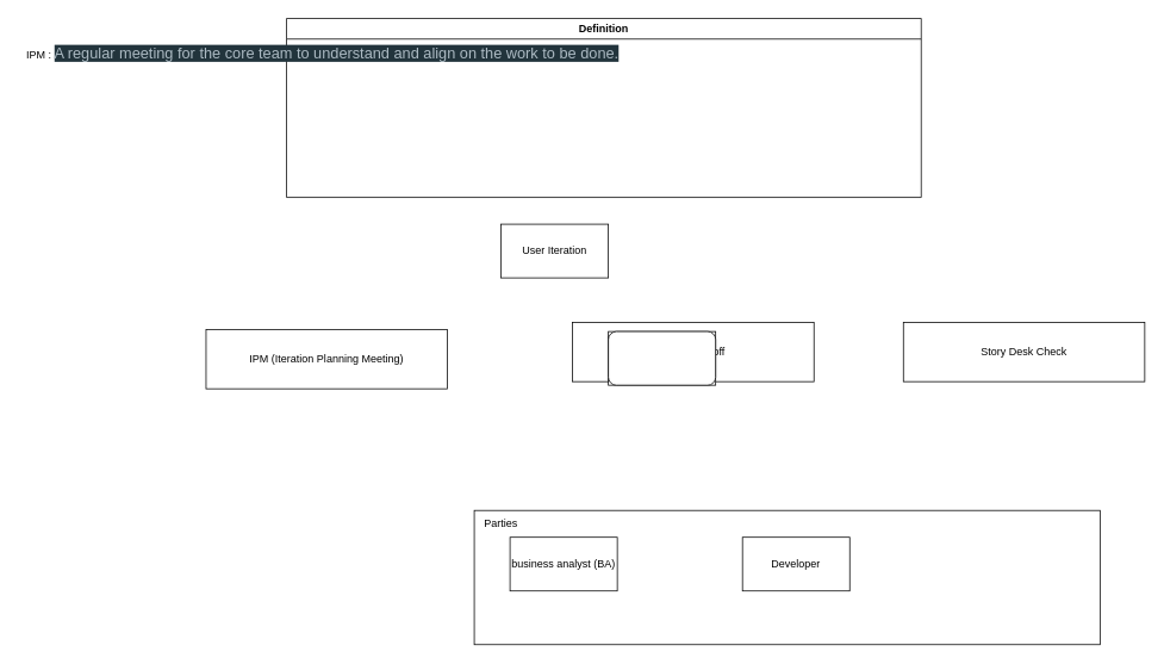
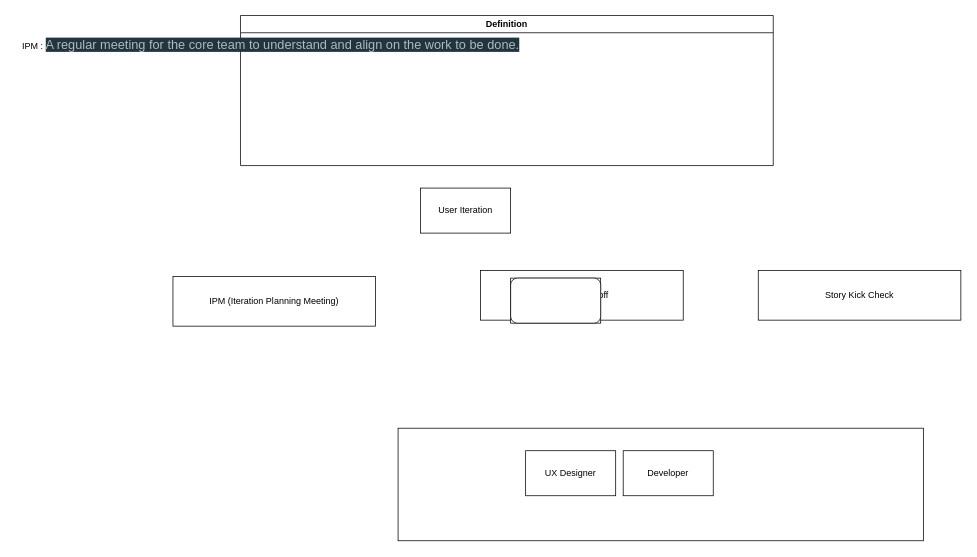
- <mxCell id="9" value="Story Desk Check" style="rounded=0;whiteSpace=wrap;html=1;" vertex="1" parent="1"><mxGeometry x="1010" y="360" width="270" height="66" as="geometry" /></mxCell>
+ <mxCell id="9" value="Story Kick Check" style="rounded=0;whiteSpace=wrap;html=1;" vertex="1" parent="1"><mxGeometry x="1010" y="360" width="270" height="66" as="geometry" /></mxCell>
- <mxCell id="10" value="Parties" style="text;html=1;strokeColor=none;fillColor=none;align=center;verticalAlign=middle;whiteSpace=wrap;rounded=0;" vertex="1" parent="1"><mxGeometry x="530" y="570" width="60" height="30" as="geometry" /></mxCell>
- <mxCell id="3" value="business analyst (BA)" style="rounded=0;whiteSpace=wrap;html=1;" vertex="1" parent="1"><mxGeometry x="570" y="600" width="120" height="60" as="geometry" /></mxCell>
+ <mxCell id="4" value="UX Designer" style="rounded=0;whiteSpace=wrap;html=1;" vertex="1" parent="1"><mxGeometry x="700" y="600" width="120" height="60" as="geometry" /></mxCell>
